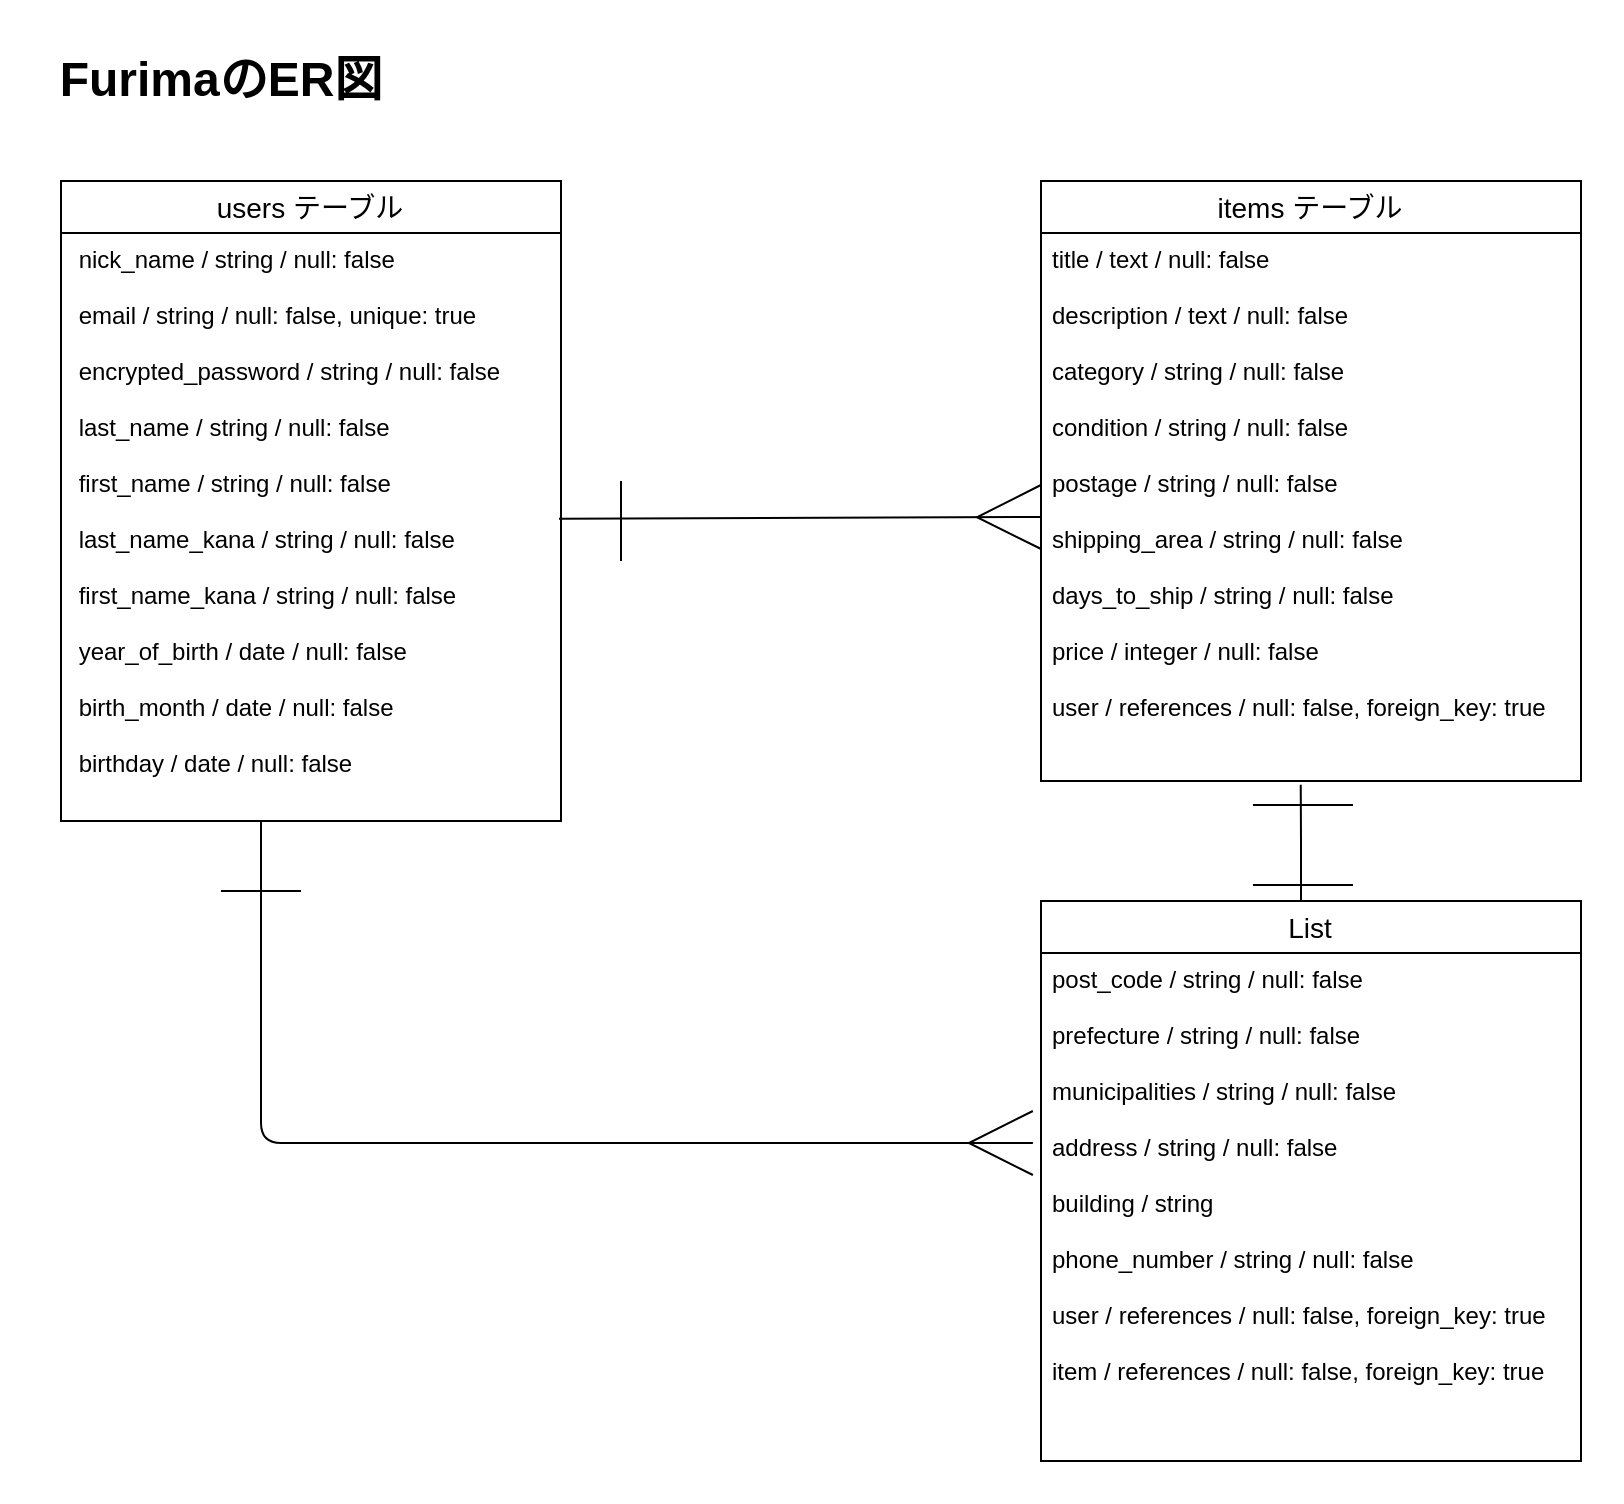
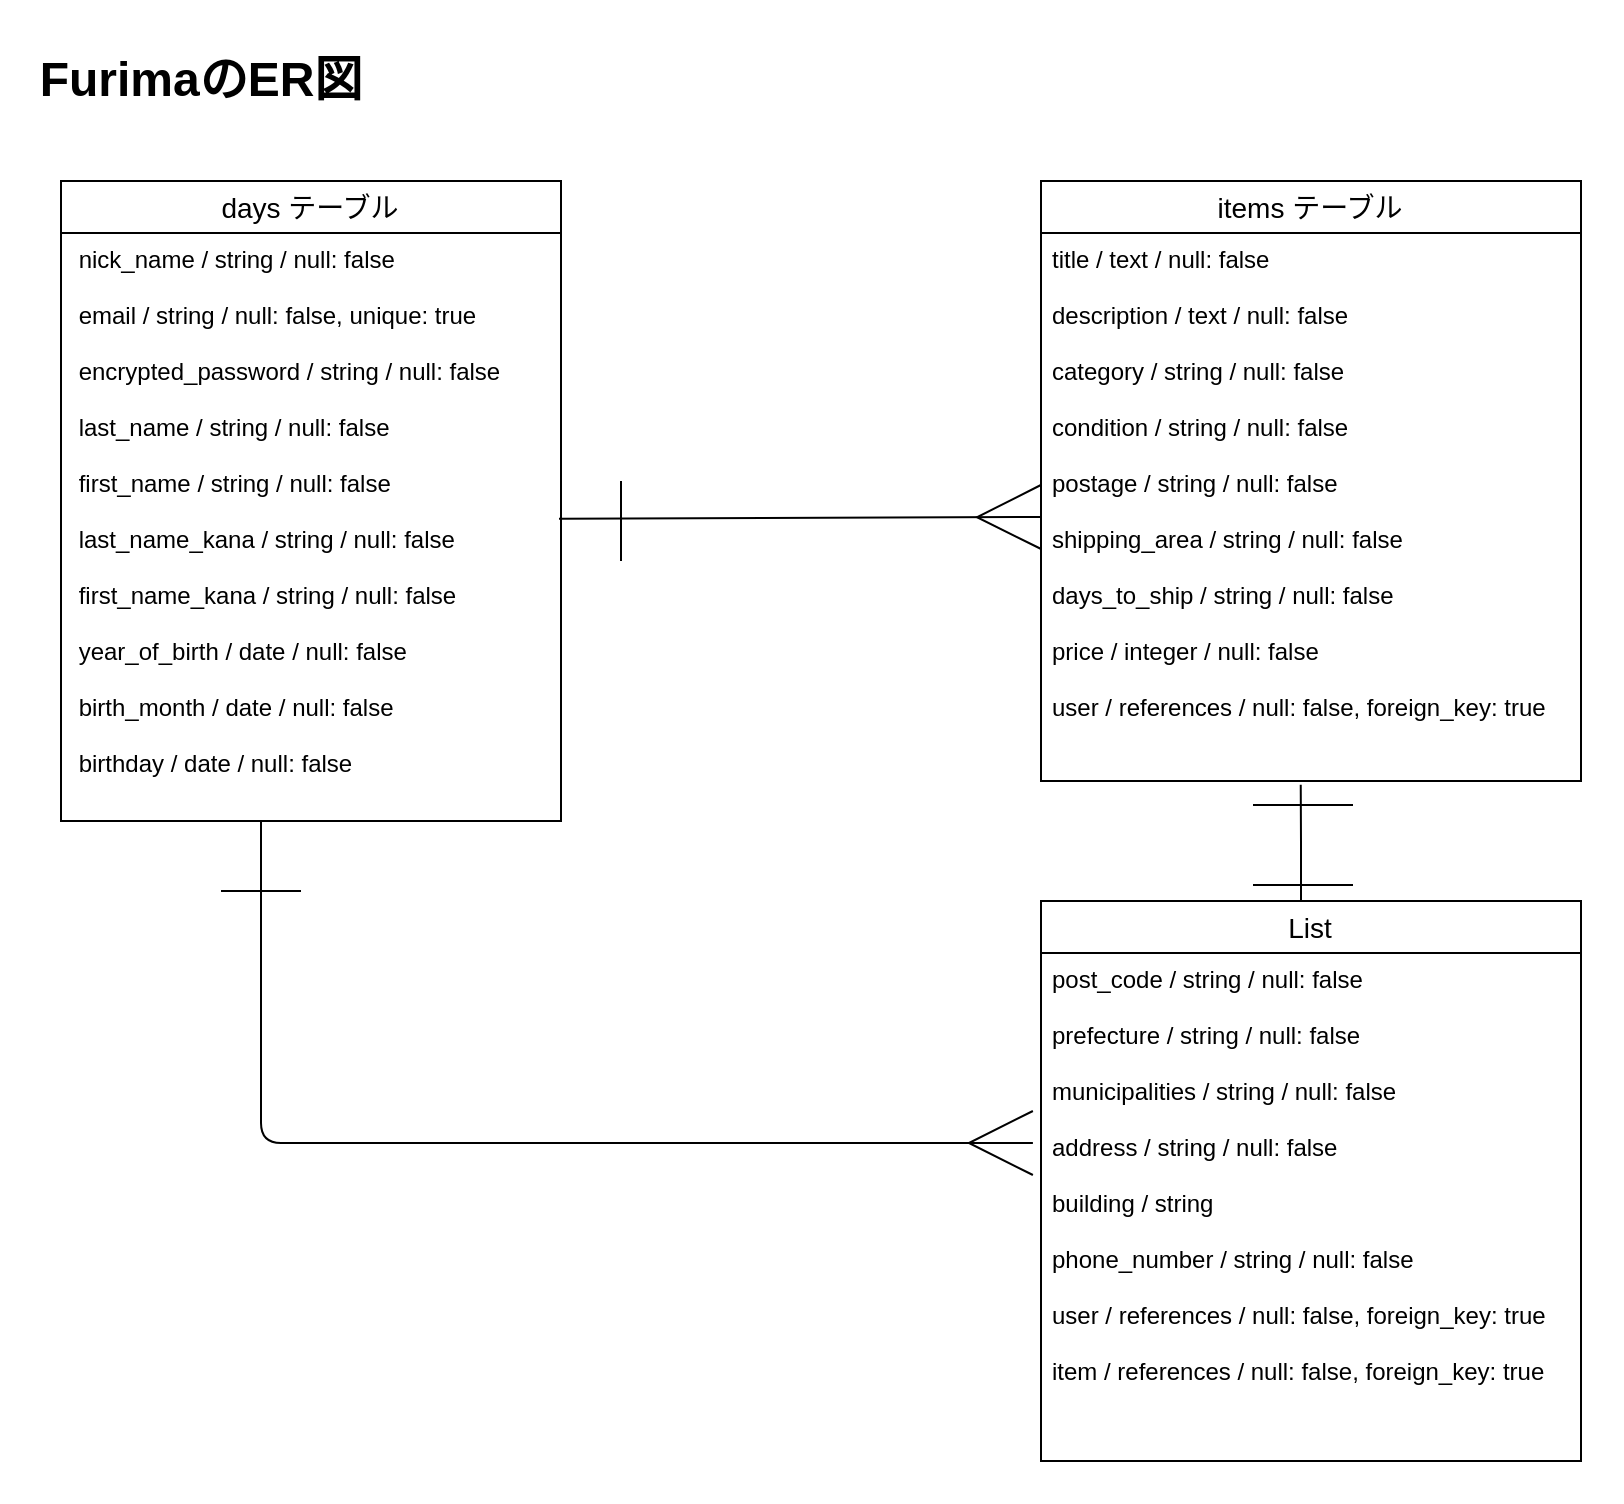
- <mxCell id="15" value="FurimaのER図" style="text;strokeColor=none;fillColor=none;html=1;fontSize=24;fontStyle=1;verticalAlign=middle;align=center;" vertex="1" parent="1"><mxGeometry x="20" width="180" height="40" as="geometry" y="20" /></mxCell>
+ <mxCell id="15" value="FurimaのER図" style="text;strokeColor=none;fillColor=none;html=1;fontSize=24;fontStyle=1;verticalAlign=middle;align=center;" vertex="1" parent="1"><mxGeometry x="10" y="20" width="180" height="40" as="geometry" /></mxCell>
- <mxCell id="3" value="users テーブル" style="swimlane;fontStyle=0;childLayout=stackLayout;horizontal=1;startSize=26;horizontalStack=0;resizeParent=1;resizeParentMax=0;resizeLast=0;collapsible=1;marginBottom=0;align=center;fontSize=14;" vertex="1" parent="1"><mxGeometry x="30" y="90" width="250" height="320" as="geometry"><mxRectangle x="20" y="10" width="120" height="26" as="alternateBounds" /></mxGeometry></mxCell>
+ <mxCell id="3" value="days テーブル" style="swimlane;fontStyle=0;childLayout=stackLayout;horizontal=1;startSize=26;horizontalStack=0;resizeParent=1;resizeParentMax=0;resizeLast=0;collapsible=1;marginBottom=0;align=center;fontSize=14;" vertex="1" parent="1"><mxGeometry x="30" y="90" width="250" height="320" as="geometry"><mxRectangle x="20" y="10" width="120" height="26" as="alternateBounds" /></mxGeometry></mxCell>
